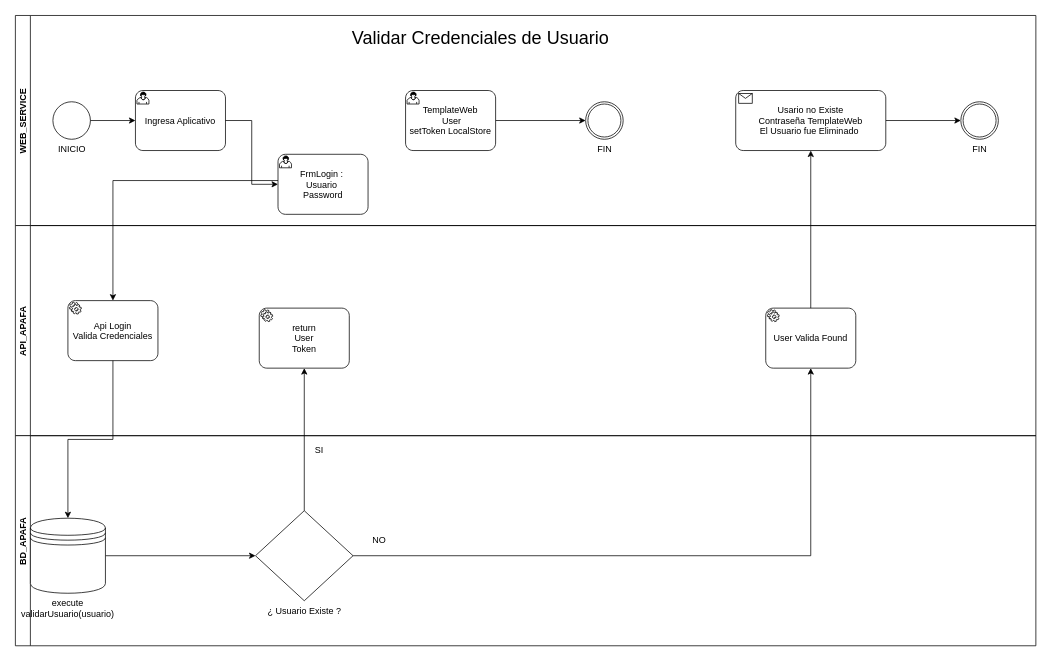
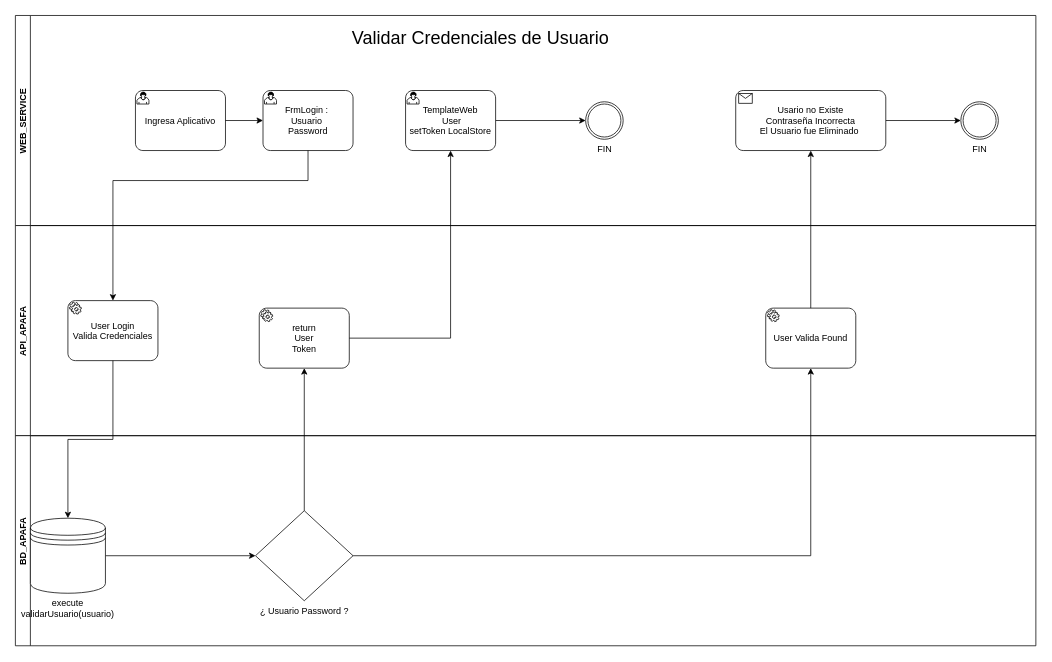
- <mxCell id="11" value="Usario no Existe&#10;Contraseña TemplateWeb&#10;El Usuario fue Eliminado " style="points=[[0.25,0,0],[0.5,0,0],[0.75,0,0],[1,0.25,0],[1,0.5,0],[1,0.75,0],[0.75,1,0],[0.5,1,0],[0.25,1,0],[0,0.75,0],[0,0.5,0],[0,0.25,0]];shape=mxgraph.bpmn.task;rectStyle=rounded;size=10;taskMarker=receive;" parent="2" vertex="1"><mxGeometry x="960" y="100" width="200" height="80" as="geometry" /></mxCell>
+ <mxCell id="11" value="Usario no Existe&#10;Contraseña Incorrecta&#10;El Usuario fue Eliminado " style="points=[[0.25,0,0],[0.5,0,0],[0.75,0,0],[1,0.25,0],[1,0.5,0],[1,0.75,0],[0.75,1,0],[0.5,1,0],[0.25,1,0],[0,0.75,0],[0,0.5,0],[0,0.25,0]];shape=mxgraph.bpmn.task;rectStyle=rounded;size=10;taskMarker=receive;" parent="2" vertex="1"><mxGeometry x="960" y="100" width="200" height="80" as="geometry" /></mxCell>
- <mxCell id="3" value="INICIO" style="points=[[0.145,0.145,0],[0.5,0,0],[0.855,0.145,0],[1,0.5,0],[0.855,0.855,0],[0.5,1,0],[0.145,0.855,0],[0,0.5,0]];shape=mxgraph.bpmn.event;html=1;verticalLabelPosition=bottom;labelBackgroundColor=#ffffff;verticalAlign=top;align=center;perimeter=ellipsePerimeter;outlineConnect=0;aspect=fixed;outline=standard;symbol=general;" parent="2" vertex="1"><mxGeometry x="50" y="115" width="50" height="50" as="geometry" /></mxCell>
- <mxCell id="5" value="" style="edgeStyle=orthogonalEdgeStyle;rounded=0;orthogonalLoop=1;jettySize=auto;html=1;entryX=0;entryY=0.5;entryDx=0;entryDy=0;entryPerimeter=0;" parent="2" source="3" target="4" edge="1"><mxGeometry relative="1" as="geometry"><mxPoint x="160" y="140" as="targetPoint" /></mxGeometry></mxCell>
- <mxCell id="6" value="FrmLogin : &#10;Usuario &#10;Password" style="points=[[0.25,0,0],[0.5,0,0],[0.75,0,0],[1,0.25,0],[1,0.5,0],[1,0.75,0],[0.75,1,0],[0.5,1,0],[0.25,1,0],[0,0.75,0],[0,0.5,0],[0,0.25,0]];shape=mxgraph.bpmn.task;rectStyle=rounded;size=10;taskMarker=user;" parent="2" vertex="1"><mxGeometry x="350" y="185" width="120" height="80" as="geometry" /></mxCell>
+ <mxCell id="6" value="FrmLogin : &#10;Usuario &#10;Password" style="points=[[0.25,0,0],[0.5,0,0],[0.75,0,0],[1,0.25,0],[1,0.5,0],[1,0.75,0],[0.75,1,0],[0.5,1,0],[0.25,1,0],[0,0.75,0],[0,0.5,0],[0,0.25,0]];shape=mxgraph.bpmn.task;rectStyle=rounded;size=10;taskMarker=user;" parent="2" vertex="1"><mxGeometry x="330" y="100" width="120" height="80" as="geometry" /></mxCell>
+ <mxCell id="28" style="edgeStyle=orthogonalEdgeStyle;rounded=0;orthogonalLoop=1;jettySize=auto;html=1;entryX=0.5;entryY=1;entryDx=0;entryDy=0;entryPerimeter=0;" parent="1" source="16" target="9" edge="1"><mxGeometry relative="1" as="geometry"><Array as="points"><mxPoint x="600" y="450" /></Array></mxGeometry></mxCell>
- <mxCell id="15" value="Api Login&#10;Valida Credenciales" style="points=[[0.25,0,0],[0.5,0,0],[0.75,0,0],[1,0.25,0],[1,0.5,0],[1,0.75,0],[0.75,1,0],[0.5,1,0],[0.25,1,0],[0,0.75,0],[0,0.5,0],[0,0.25,0]];shape=mxgraph.bpmn.task;rectStyle=rounded;size=10;taskMarker=service;" parent="14" vertex="1"><mxGeometry x="70" y="100" width="120" height="80" as="geometry" /></mxCell>
+ <mxCell id="15" value="User Login&#10;Valida Credenciales" style="points=[[0.25,0,0],[0.5,0,0],[0.75,0,0],[1,0.25,0],[1,0.5,0],[1,0.75,0],[0.75,1,0],[0.5,1,0],[0.25,1,0],[0,0.75,0],[0,0.5,0],[0,0.25,0]];shape=mxgraph.bpmn.task;rectStyle=rounded;size=10;taskMarker=service;" parent="14" vertex="1"><mxGeometry x="70" y="100" width="120" height="80" as="geometry" /></mxCell>
- <mxCell id="22" value="SI" style="text;html=1;strokeColor=none;fillColor=none;align=center;verticalAlign=middle;whiteSpace=wrap;rounded=0;" parent="18" vertex="1"><mxGeometry x="390" y="10" width="30" height="20" as="geometry" /></mxCell>
- <mxCell id="23" value="NO" style="text;html=1;strokeColor=none;fillColor=none;align=center;verticalAlign=middle;whiteSpace=wrap;rounded=0;" parent="18" vertex="1"><mxGeometry x="470" y="130" width="30" height="20" as="geometry" /></mxCell>
- <mxCell id="21" value="¿ Usuario Existe ?" style="points=[[0.25,0.25,0],[0.5,0,0],[0.75,0.25,0],[1,0.5,0],[0.75,0.75,0],[0.5,1,0],[0.25,0.75,0],[0,0.5,0]];shape=mxgraph.bpmn.gateway2;html=1;verticalLabelPosition=bottom;labelBackgroundColor=#ffffff;verticalAlign=top;align=center;perimeter=rhombusPerimeter;outlineConnect=0;outline=none;symbol=none;" parent="18" vertex="1"><mxGeometry x="320" y="100" width="130" height="120" as="geometry" /></mxCell>
+ <mxCell id="21" value="¿ Usuario Password ?" style="points=[[0.25,0.25,0],[0.5,0,0],[0.75,0.25,0],[1,0.5,0],[0.75,0.75,0],[0.5,1,0],[0.25,0.75,0],[0,0.5,0]];shape=mxgraph.bpmn.gateway2;html=1;verticalLabelPosition=bottom;labelBackgroundColor=#ffffff;verticalAlign=top;align=center;perimeter=rhombusPerimeter;outlineConnect=0;outline=none;symbol=none;" parent="18" vertex="1"><mxGeometry x="320" y="100" width="130" height="120" as="geometry" /></mxCell>
